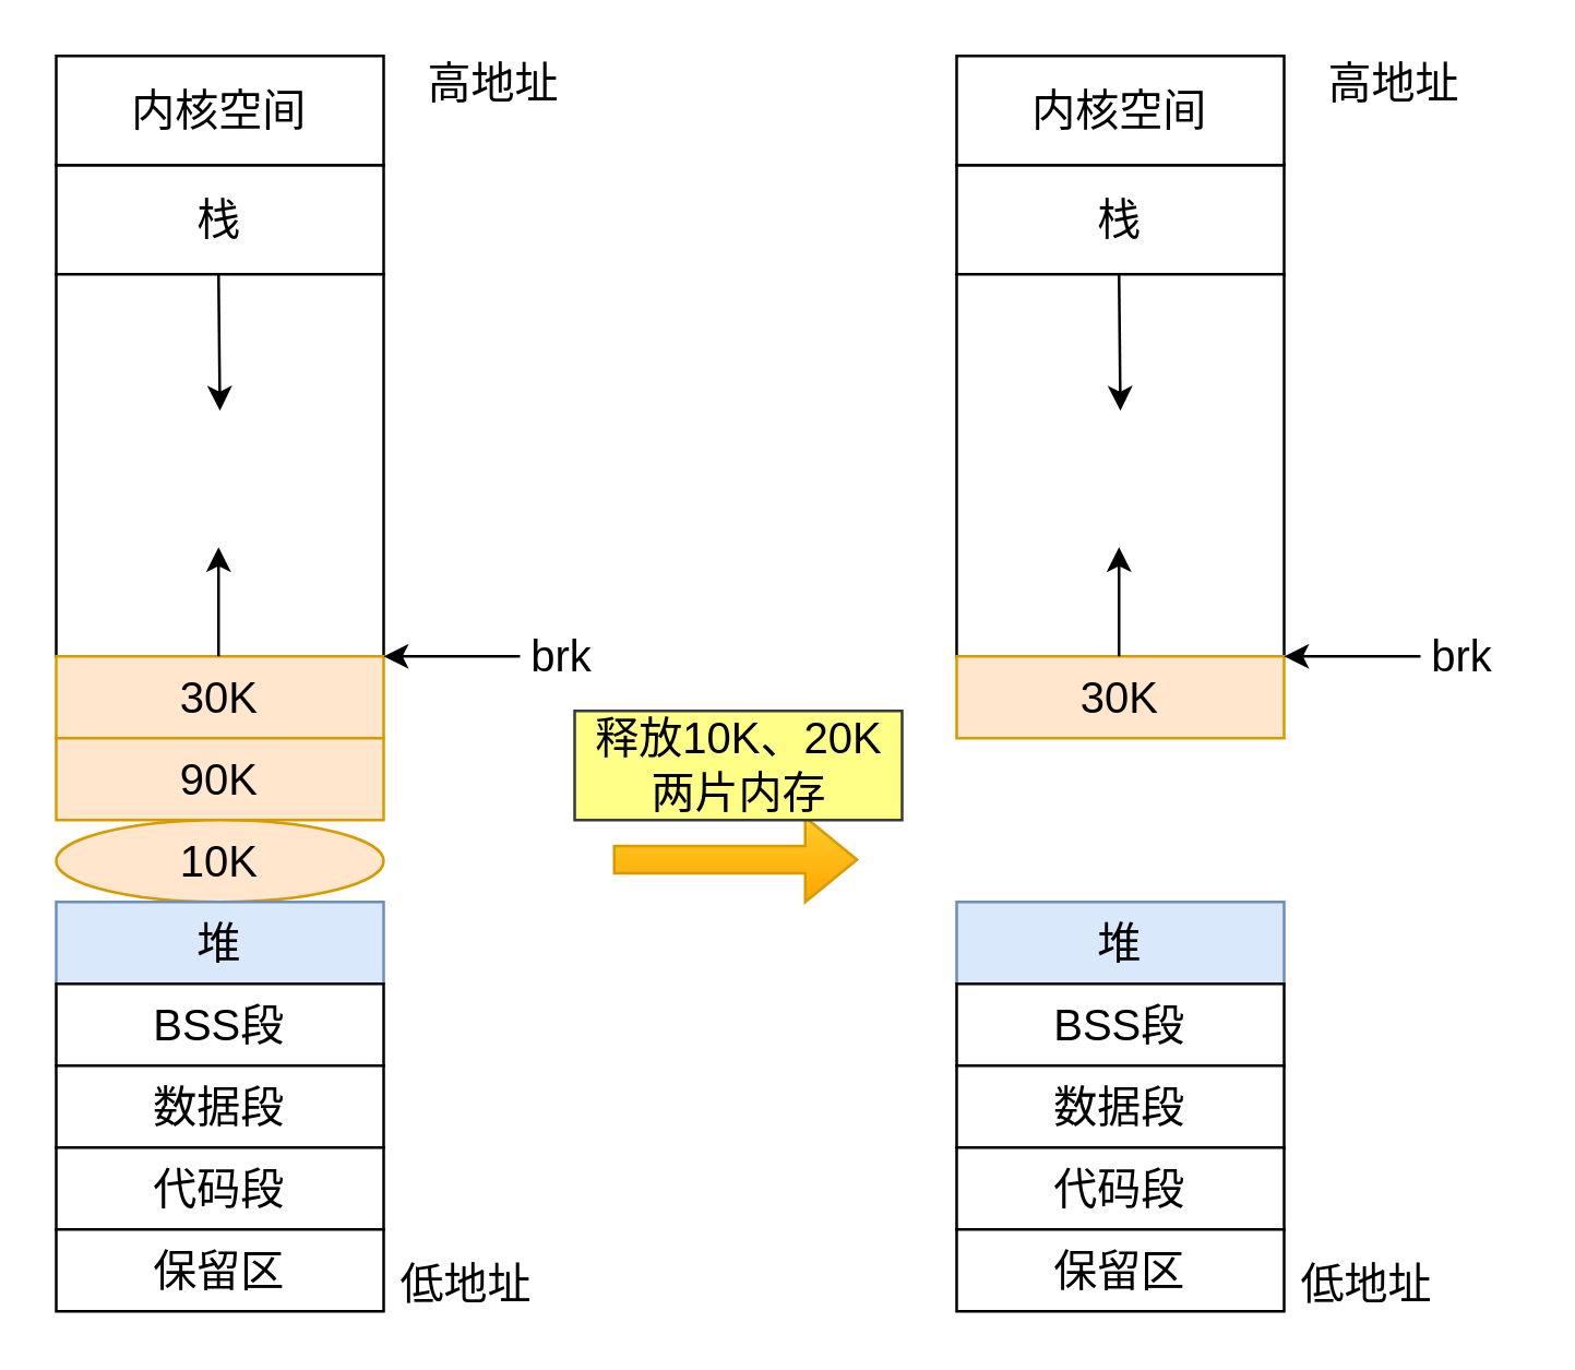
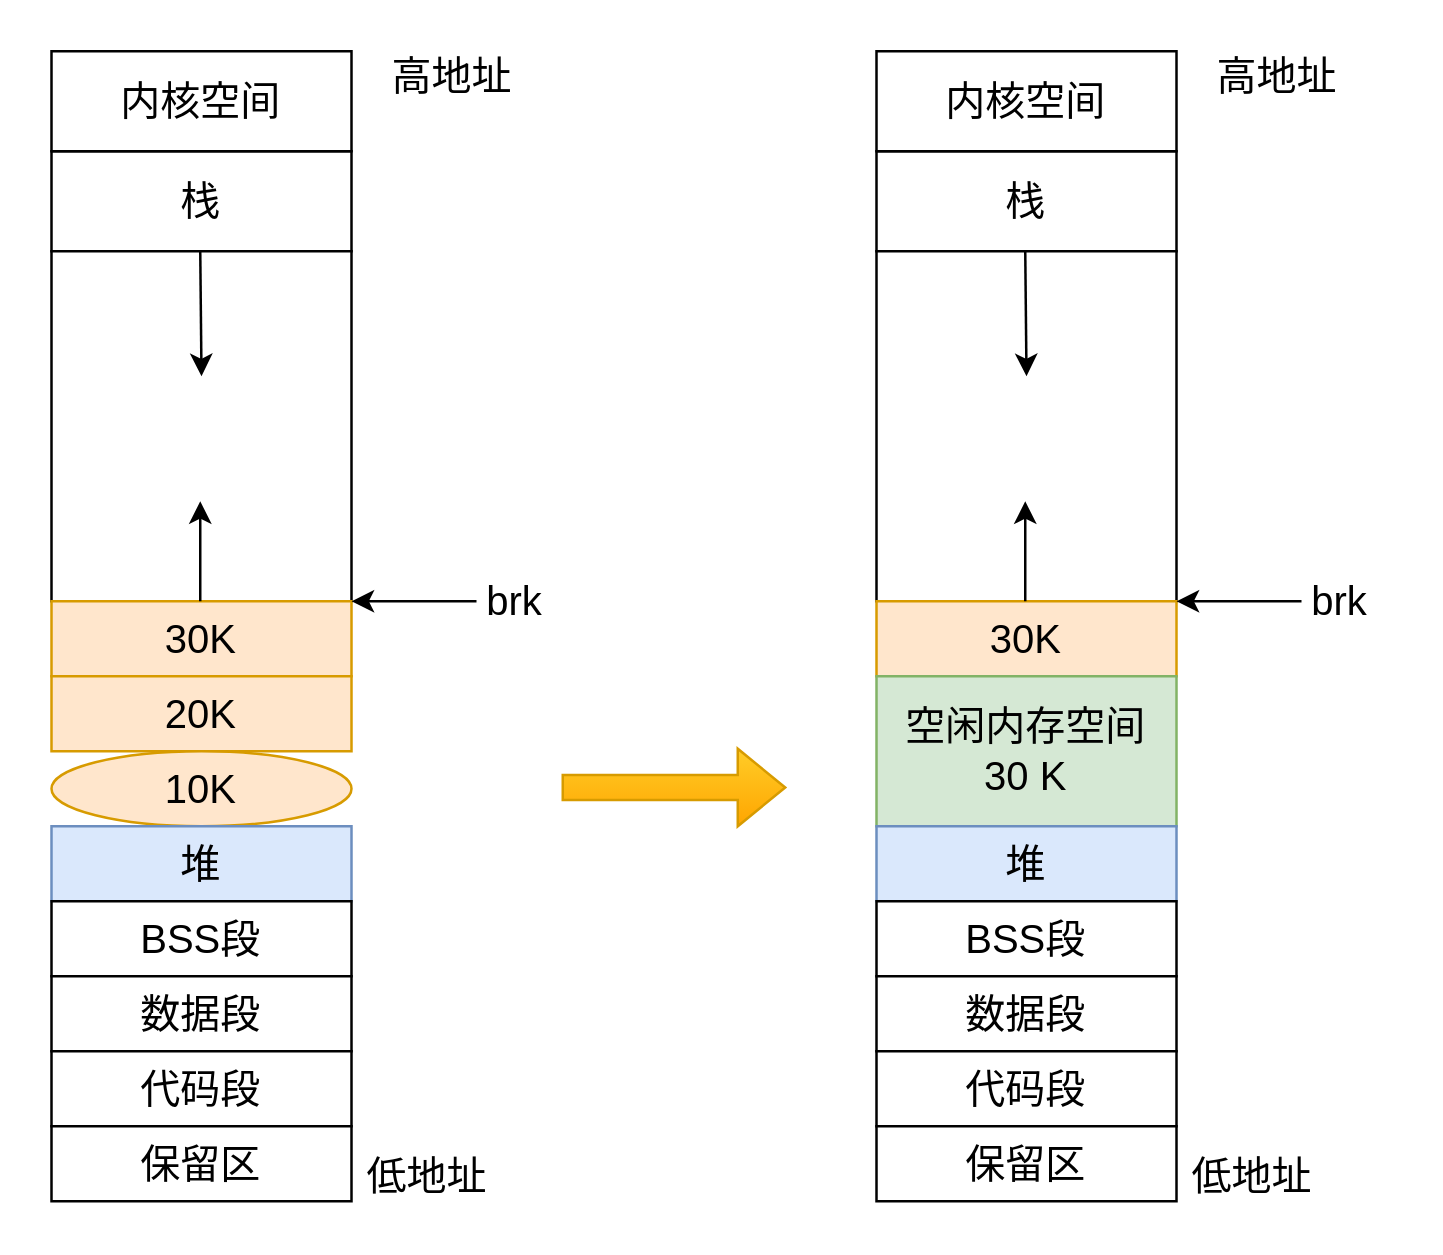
- <mxCell id="36" value="释放10K、20K &lt;br&gt;两片内存" style="text;html=1;align=center;verticalAlign=middle;resizable=0;points=[];autosize=1;strokeColor=#36393d;fillColor=#ffff88;fontSize=16;" vertex="1" parent="1"><mxGeometry x="210" y="260" width="120" height="40" as="geometry" /></mxCell>
- <mxCell id="5" value="90K" style="rounded=0;whiteSpace=wrap;html=1;fontSize=16;fillColor=#ffe6cc;strokeColor=#d79b00;" vertex="1" parent="1"><mxGeometry x="20" y="270" width="120" height="30" as="geometry" /></mxCell>
+ <mxCell id="5" value="20K" style="rounded=0;whiteSpace=wrap;html=1;fontSize=16;fillColor=#ffe6cc;strokeColor=#d79b00;" vertex="1" parent="1"><mxGeometry x="20" y="270" width="120" height="30" as="geometry" /></mxCell>
+ <mxCell id="22" value="空闲内存空间 30 K" style="rounded=0;whiteSpace=wrap;html=1;fontSize=16;fillColor=#d5e8d4;strokeColor=#82b366;" vertex="1" parent="1"><mxGeometry x="350" y="270" width="120" height="60" as="geometry" /></mxCell>
